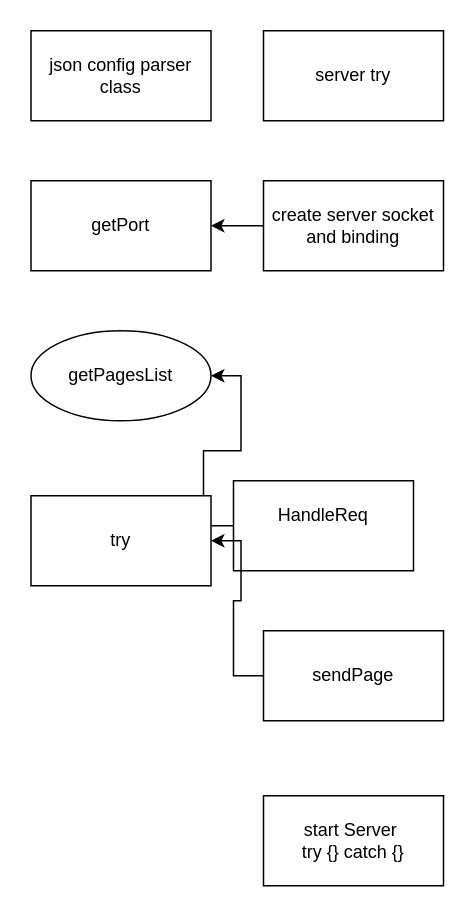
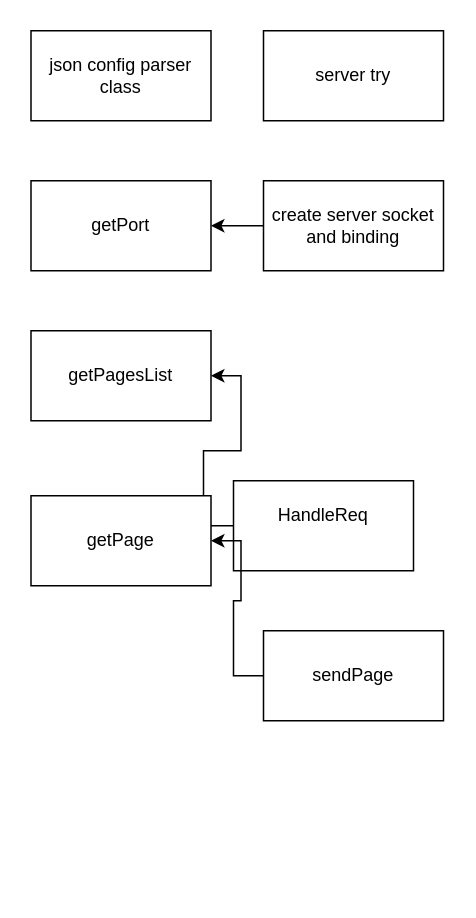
- <mxCell id="9" value="getPagesList" style="ellipse;whiteSpace=wrap;html=1;" vertex="1" parent="1"><mxGeometry x="20" y="220" width="120" height="60" as="geometry" /></mxCell>
+ <mxCell id="9" value="getPagesList" style="rounded=0;whiteSpace=wrap;html=1;" vertex="1" parent="1"><mxGeometry x="20" y="220" width="120" height="60" as="geometry" /></mxCell>
- <mxCell id="12" value="try" style="rounded=0;whiteSpace=wrap;html=1;" vertex="1" parent="1"><mxGeometry x="20" y="330" width="120" height="60" as="geometry" /></mxCell>
+ <mxCell id="12" value="getPage" style="rounded=0;whiteSpace=wrap;html=1;" vertex="1" parent="1"><mxGeometry x="20" y="330" width="120" height="60" as="geometry" /></mxCell>
- <mxCell id="13" value="start Server&amp;nbsp;&lt;div&gt;try {} catch {}&lt;/div&gt;" style="rounded=0;whiteSpace=wrap;html=1;" vertex="1" parent="1"><mxGeometry x="175" y="530" width="120" height="60" as="geometry" /></mxCell>
